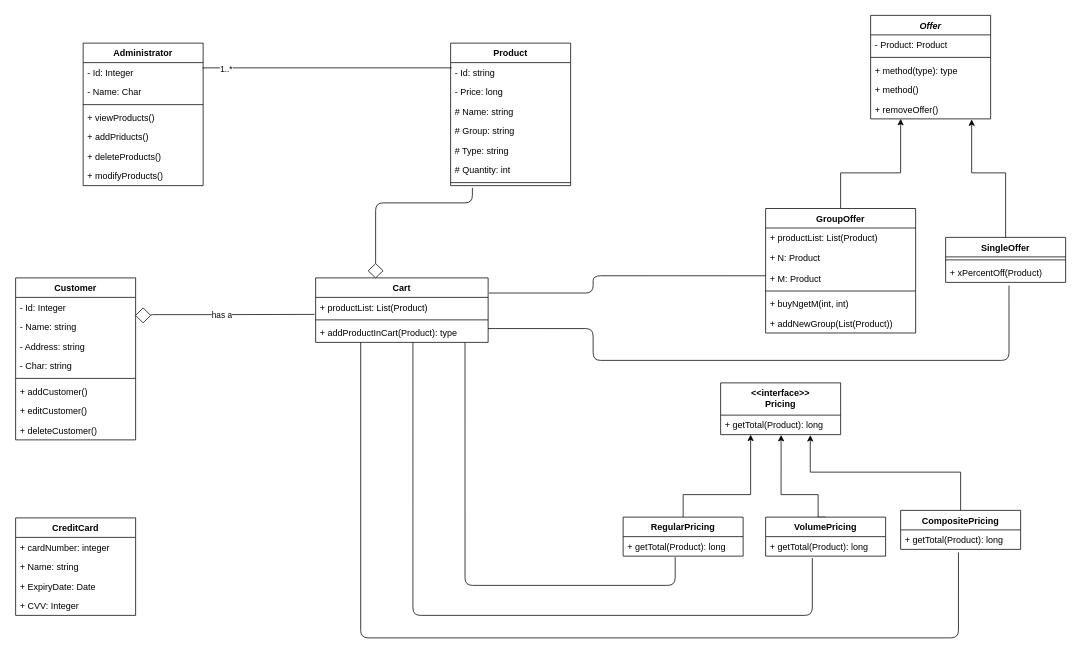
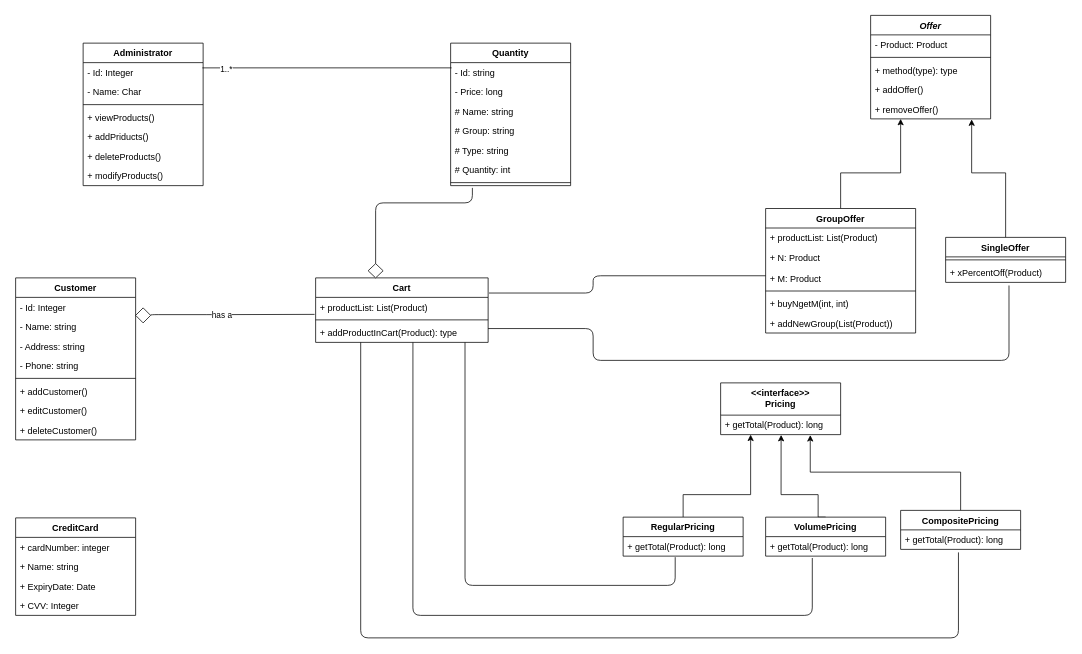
- <mxCell id="11" value="Product" style="swimlane;fontStyle=1;align=center;verticalAlign=top;childLayout=stackLayout;horizontal=1;startSize=26;horizontalStack=0;resizeParent=1;resizeParentMax=0;resizeLast=0;collapsible=1;marginBottom=0;" vertex="1" parent="1"><mxGeometry x="600" y="57" width="160" height="190" as="geometry" /></mxCell>
+ <mxCell id="11" value="Quantity" style="swimlane;fontStyle=1;align=center;verticalAlign=top;childLayout=stackLayout;horizontal=1;startSize=26;horizontalStack=0;resizeParent=1;resizeParentMax=0;resizeLast=0;collapsible=1;marginBottom=0;" vertex="1" parent="1"><mxGeometry x="600" y="57" width="160" height="190" as="geometry" /></mxCell>
- <mxCell id="55" value="+ method()" style="text;strokeColor=none;fillColor=none;align=left;verticalAlign=top;spacingLeft=4;spacingRight=4;overflow=hidden;rotatable=0;points=[[0,0.5],[1,0.5]];portConstraint=eastwest;" vertex="1" parent="51"><mxGeometry y="86" width="160" height="26" as="geometry" /></mxCell>
+ <mxCell id="55" value="+ addOffer()" style="text;strokeColor=none;fillColor=none;align=left;verticalAlign=top;spacingLeft=4;spacingRight=4;overflow=hidden;rotatable=0;points=[[0,0.5],[1,0.5]];portConstraint=eastwest;" vertex="1" parent="51"><mxGeometry y="86" width="160" height="26" as="geometry" /></mxCell>
- <mxCell id="31" value="- Char: string" style="text;strokeColor=none;fillColor=none;align=left;verticalAlign=top;spacingLeft=4;spacingRight=4;overflow=hidden;rotatable=0;points=[[0,0.5],[1,0.5]];portConstraint=eastwest;" vertex="1" parent="27"><mxGeometry y="104" width="160" height="26" as="geometry" /></mxCell>
+ <mxCell id="31" value="- Phone: string" style="text;strokeColor=none;fillColor=none;align=left;verticalAlign=top;spacingLeft=4;spacingRight=4;overflow=hidden;rotatable=0;points=[[0,0.5],[1,0.5]];portConstraint=eastwest;" vertex="1" parent="27"><mxGeometry y="104" width="160" height="26" as="geometry" /></mxCell>
